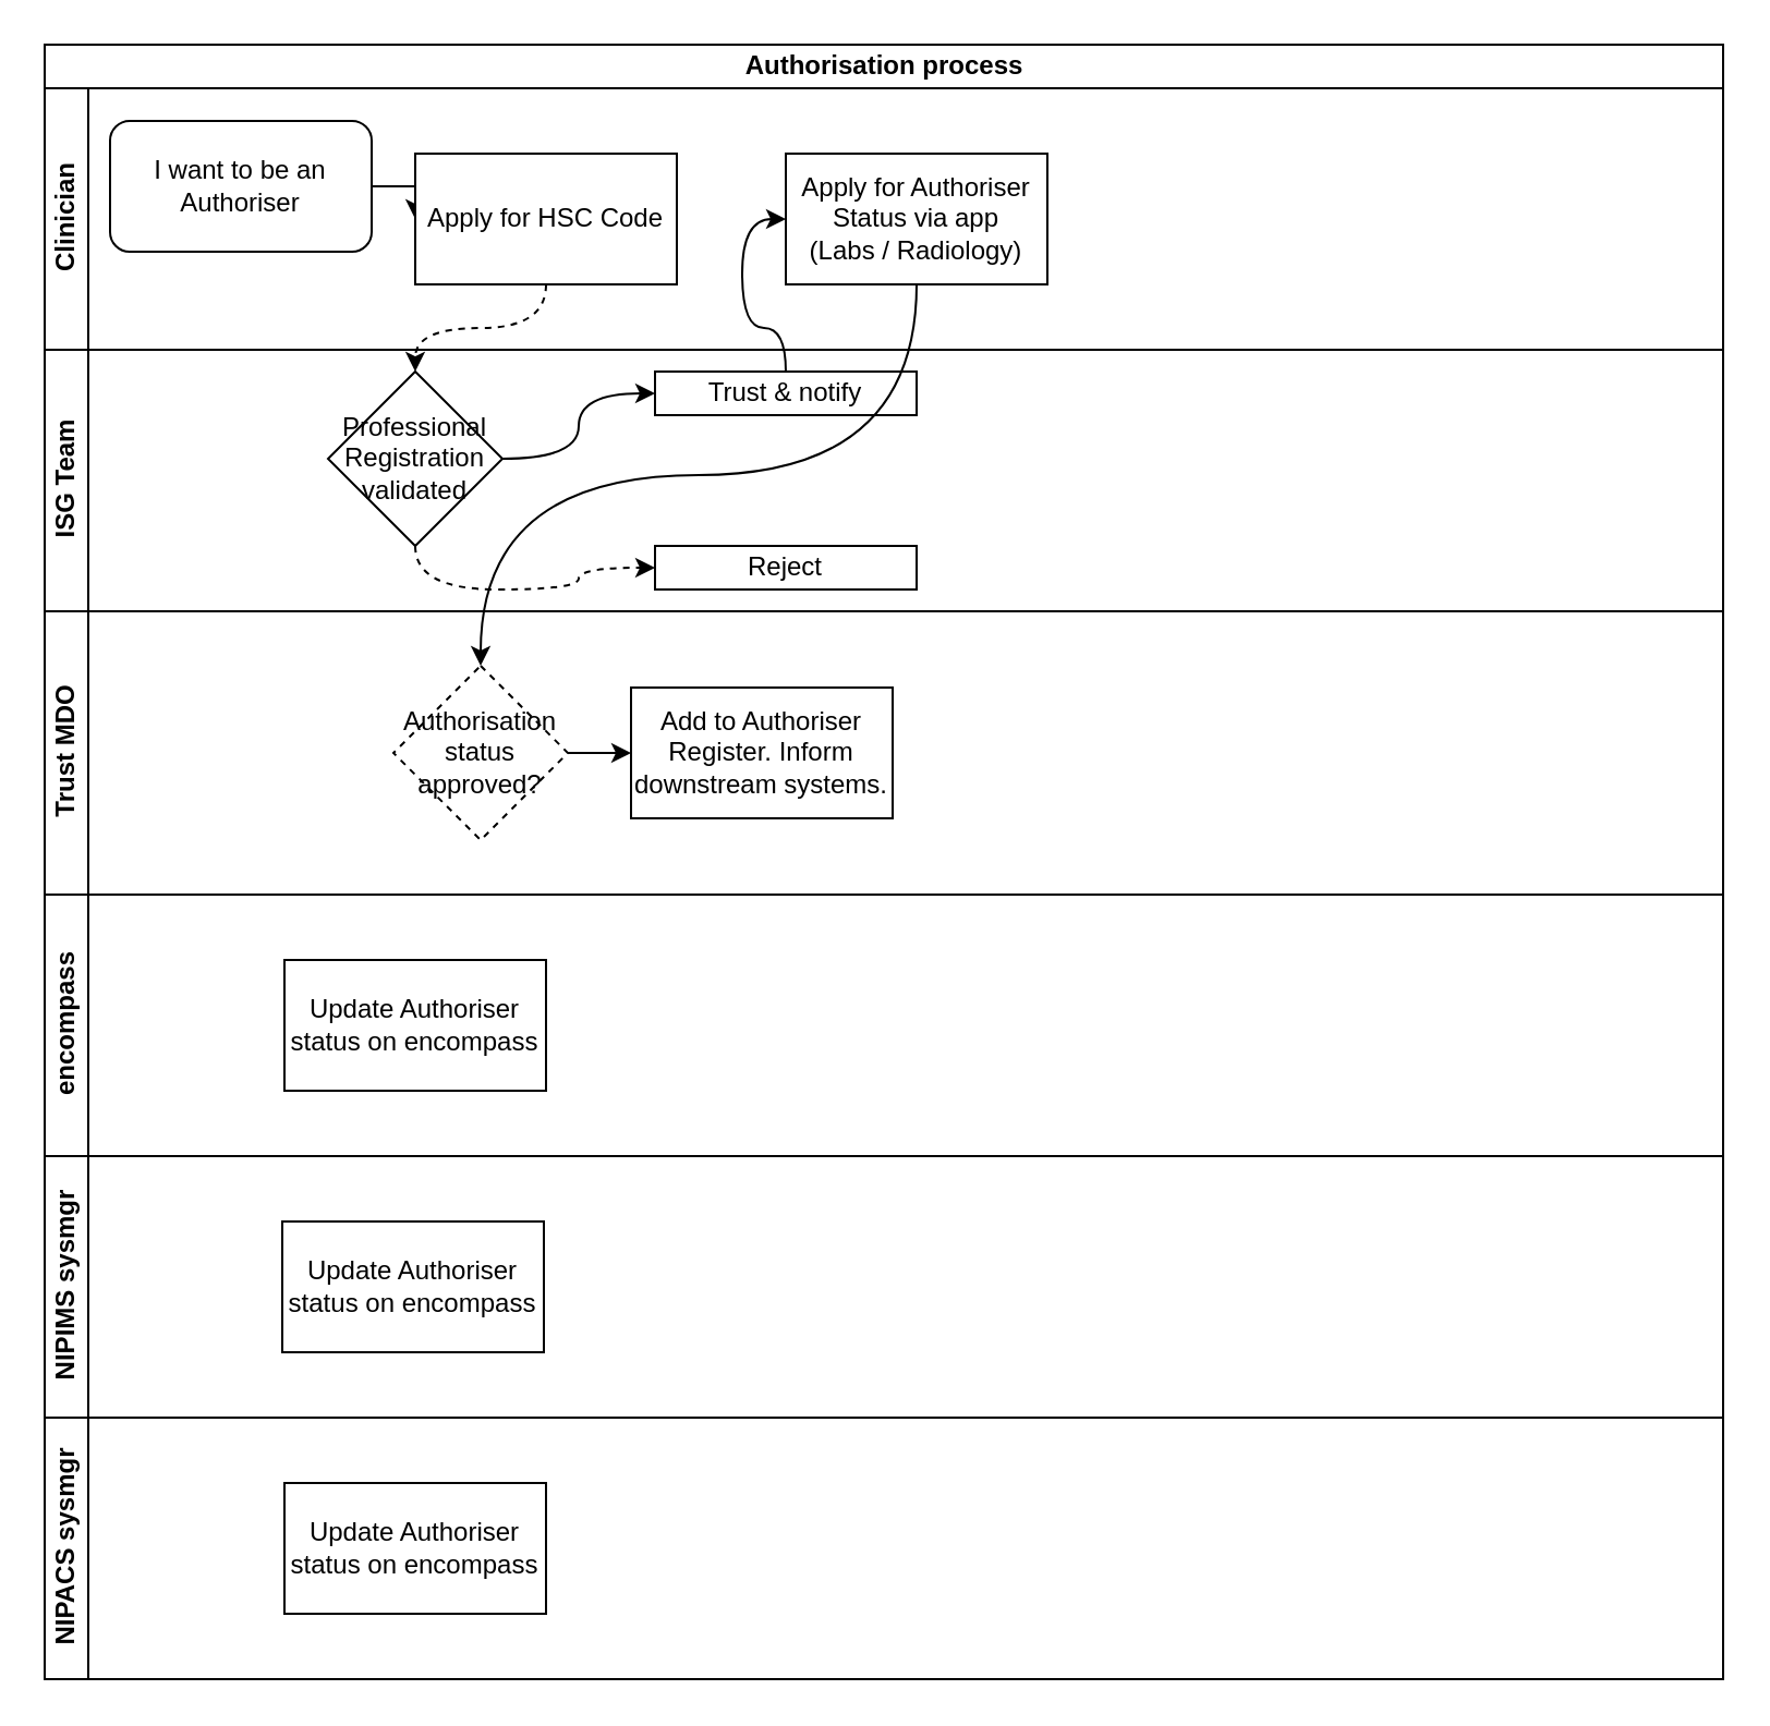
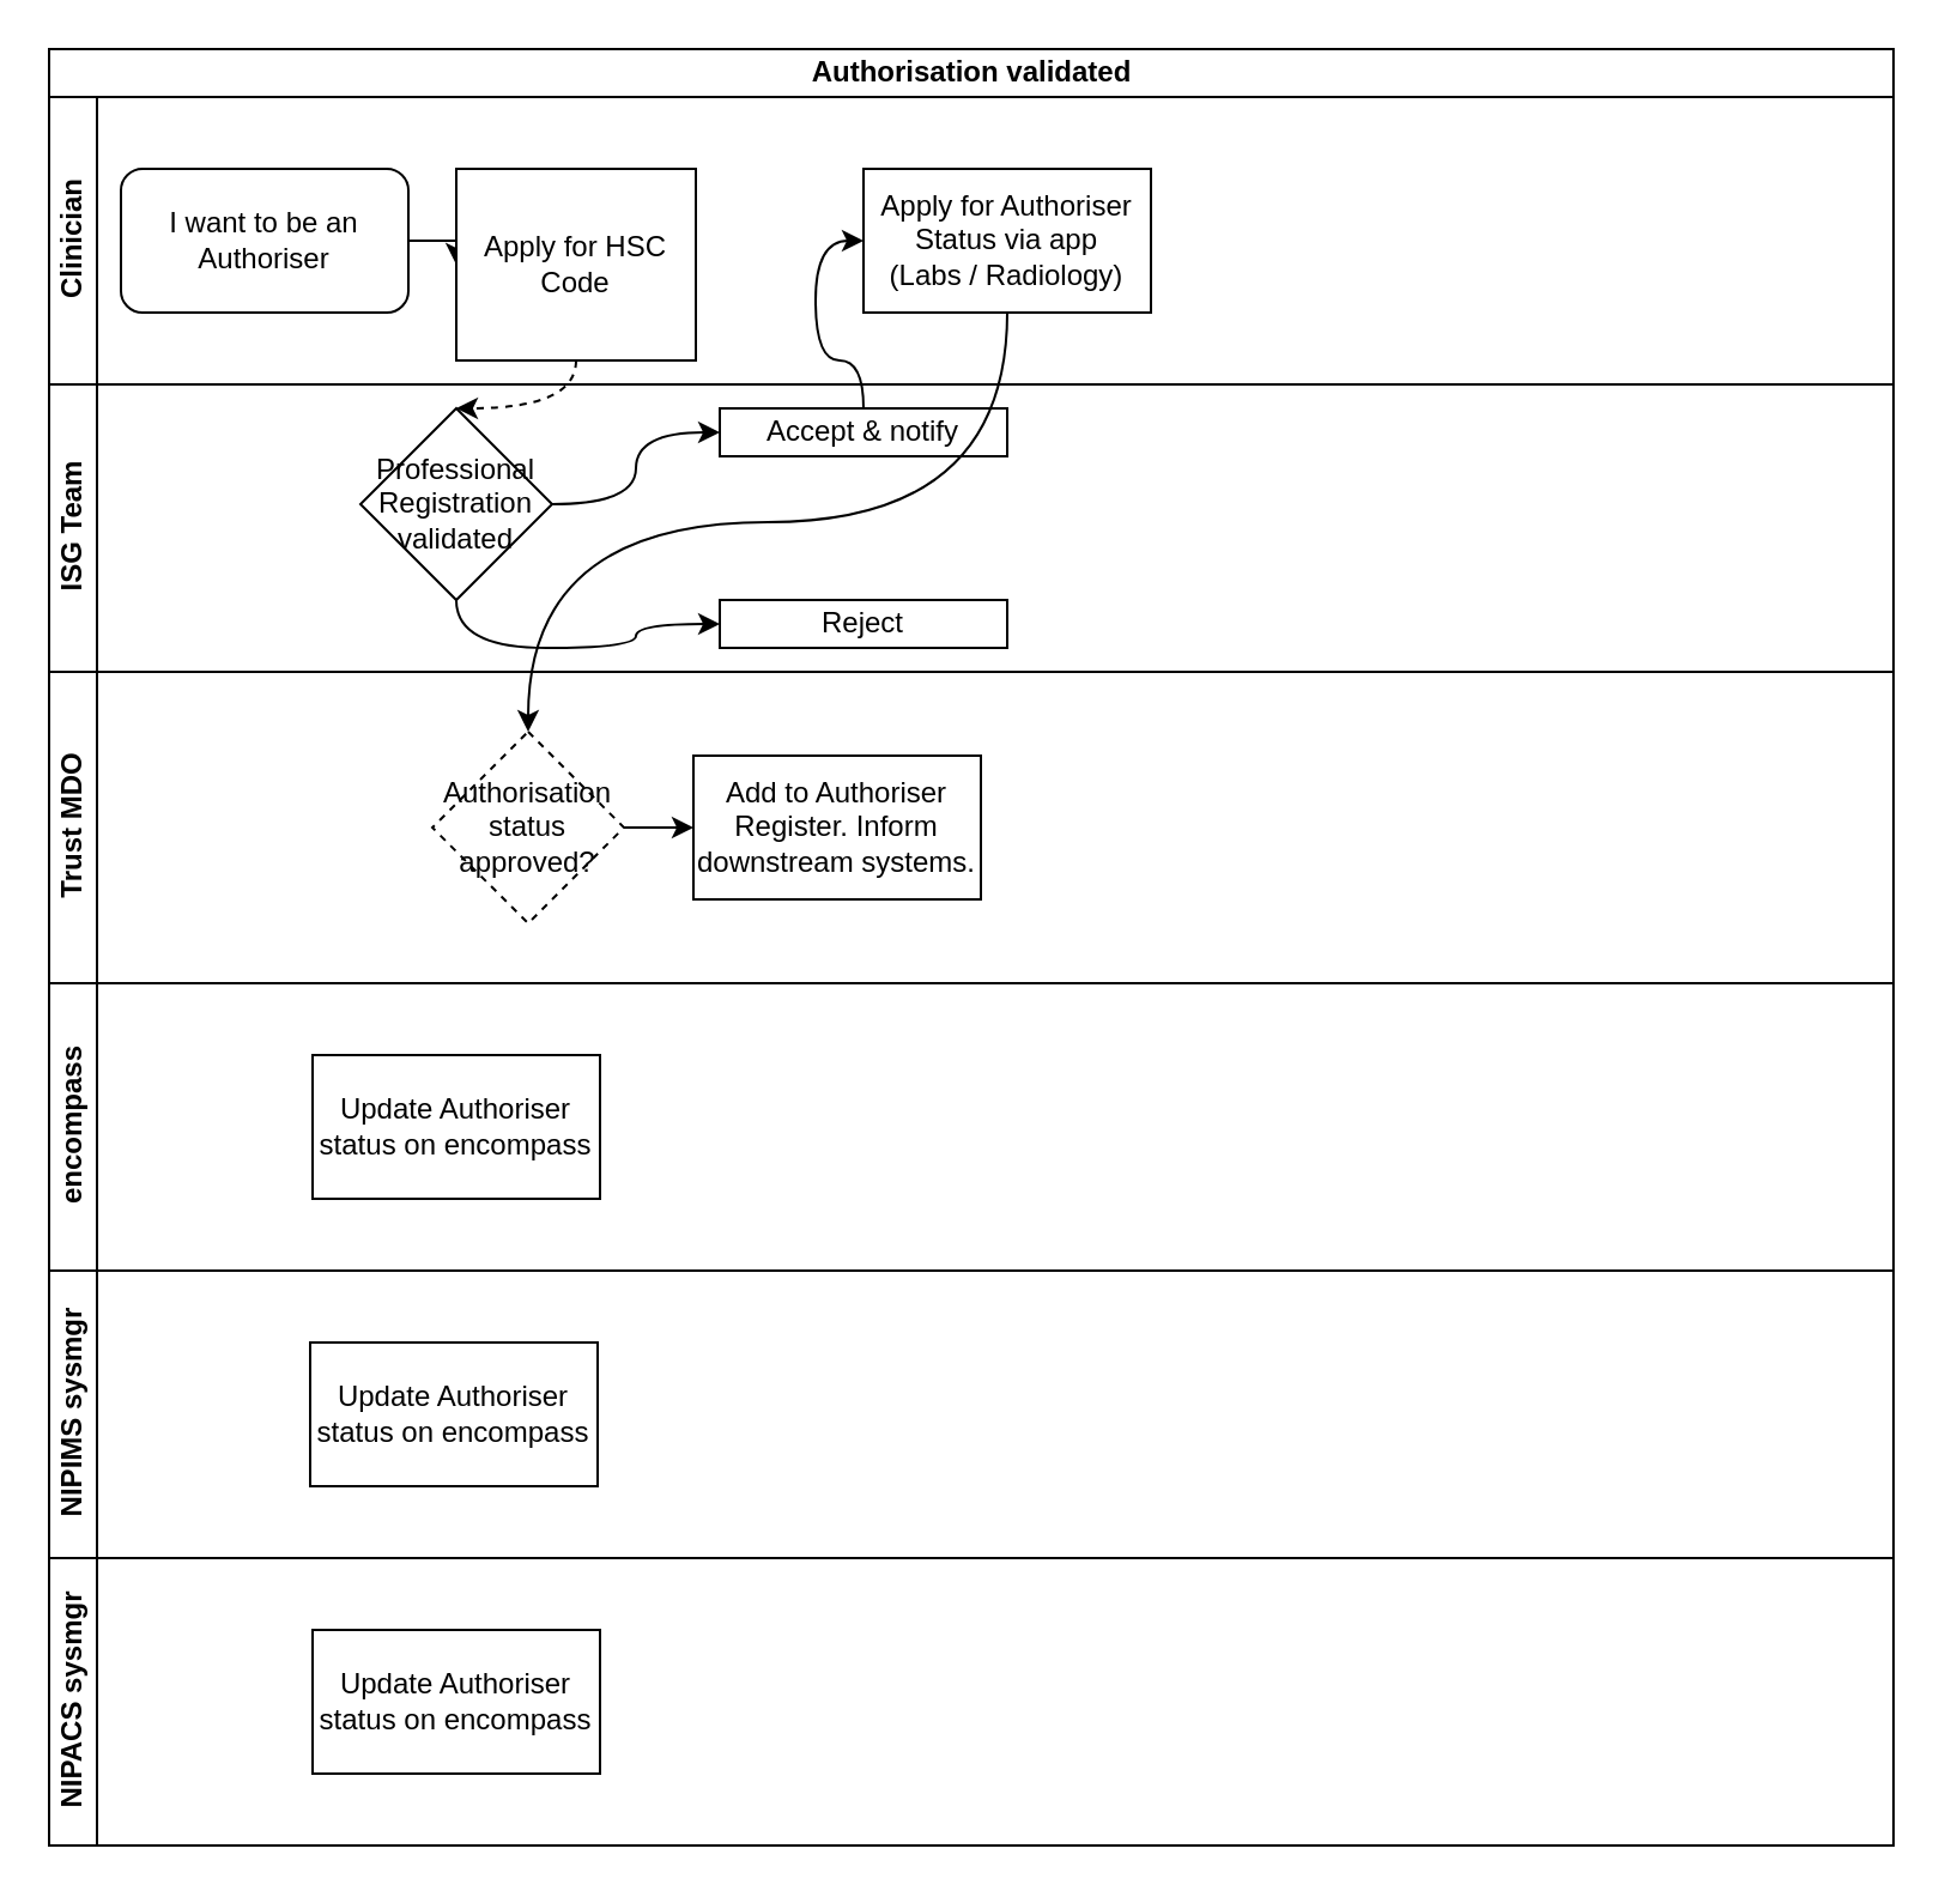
- <mxCell id="2" value="Authorisation process" style="swimlane;childLayout=stackLayout;resizeParent=1;resizeParentMax=0;horizontal=1;startSize=20;horizontalStack=0;html=1;" vertex="1" parent="1"><mxGeometry x="20" y="20" width="770" height="750" as="geometry" /></mxCell>
+ <mxCell id="2" value="Authorisation validated" style="swimlane;childLayout=stackLayout;resizeParent=1;resizeParentMax=0;horizontal=1;startSize=20;horizontalStack=0;html=1;" vertex="1" parent="1"><mxGeometry x="20" y="20" width="770" height="750" as="geometry" /></mxCell>
- <mxCell id="5" value="I want to be an Authoriser" style="rounded=1;whiteSpace=wrap;html=1;" vertex="1" parent="3"><mxGeometry x="30" y="15" width="120" height="60" as="geometry" /></mxCell>
+ <mxCell id="5" value="I want to be an Authoriser" style="rounded=1;whiteSpace=wrap;html=1;" vertex="1" parent="3"><mxGeometry x="30" y="30" width="120" height="60" as="geometry" /></mxCell>
- <mxCell id="6" value="Apply for HSC Code" style="rounded=0;whiteSpace=wrap;html=1;" vertex="1" parent="3"><mxGeometry x="170" y="30" width="120" height="60" as="geometry" /></mxCell>
+ <mxCell id="6" value="Apply for HSC Code" style="rounded=0;whiteSpace=wrap;html=1;" vertex="1" parent="3"><mxGeometry x="170" y="30" width="100" height="80" as="geometry" /></mxCell>
- <mxCell id="11" value="Trust &amp;amp; notify" style="whiteSpace=wrap;html=1;" vertex="1" parent="8"><mxGeometry x="280" y="10" width="120" height="20" as="geometry" /></mxCell>
+ <mxCell id="11" value="Accept &amp;amp; notify" style="whiteSpace=wrap;html=1;" vertex="1" parent="8"><mxGeometry x="280" y="10" width="120" height="20" as="geometry" /></mxCell>
- <mxCell id="13" value="" style="edgeStyle=orthogonalEdgeStyle;rounded=0;orthogonalLoop=1;jettySize=auto;html=1;exitX=0.5;exitY=1;exitDx=0;exitDy=0;curved=1;dashed=1;" edge="1" parent="8" source="10" target="12"><mxGeometry relative="1" as="geometry" /></mxCell>
+ <mxCell id="13" value="" style="edgeStyle=orthogonalEdgeStyle;rounded=0;orthogonalLoop=1;jettySize=auto;html=1;exitX=0.5;exitY=1;exitDx=0;exitDy=0;curved=1;" edge="1" parent="8" source="10" target="12"><mxGeometry relative="1" as="geometry" /></mxCell>
